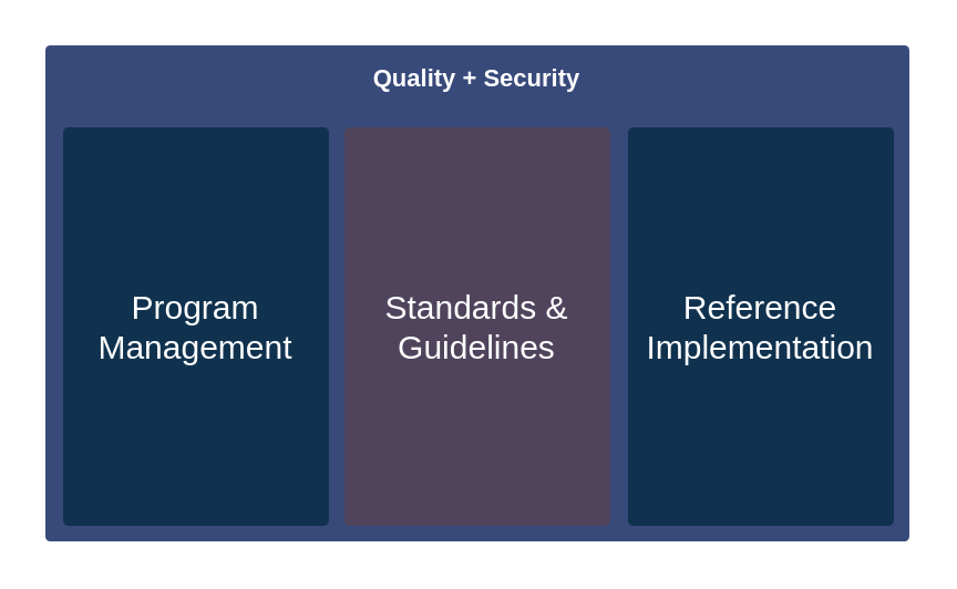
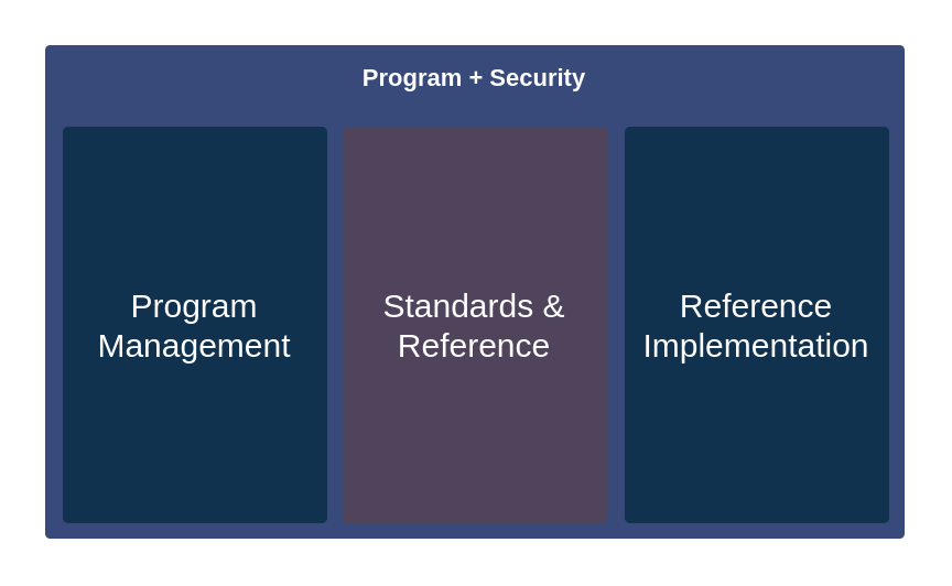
- <mxCell id="2" value="&lt;b&gt;&lt;font style=&quot;font-size: 11px&quot;&gt;Quality + Security&lt;/font&gt;&lt;/b&gt;" style="rounded=1;whiteSpace=wrap;html=1;fontSize=13;arcSize=1;verticalAlign=top;fontColor=#FFFFFF;fillColor=#384A7A;strokeColor=none;" vertex="1" parent="1"><mxGeometry x="20" y="20" width="390" height="224" as="geometry" /></mxCell>
+ <mxCell id="2" value="&lt;b&gt;&lt;font style=&quot;font-size: 11px&quot;&gt;Program + Security&lt;/font&gt;&lt;/b&gt;" style="rounded=1;whiteSpace=wrap;html=1;fontSize=13;arcSize=1;verticalAlign=top;fontColor=#FFFFFF;fillColor=#384A7A;strokeColor=none;" vertex="1" parent="1"><mxGeometry x="20" y="20" width="390" height="224" as="geometry" /></mxCell>
- <mxCell id="4" value="Standards &amp;amp; Guidelines" style="rounded=1;whiteSpace=wrap;html=1;arcSize=2;fontStyle=0;fontSize=15;fontColor=#FFFFFF;strokeColor=none;fillColor=#4F445C;" vertex="1" parent="1"><mxGeometry x="155" y="57" width="120" height="180" as="geometry" /></mxCell>
+ <mxCell id="4" value="Standards &amp;amp; Reference" style="rounded=1;whiteSpace=wrap;html=1;arcSize=2;fontStyle=0;fontSize=15;fontColor=#FFFFFF;strokeColor=none;fillColor=#4F445C;" vertex="1" parent="1"><mxGeometry x="155" y="57" width="120" height="180" as="geometry" /></mxCell>
